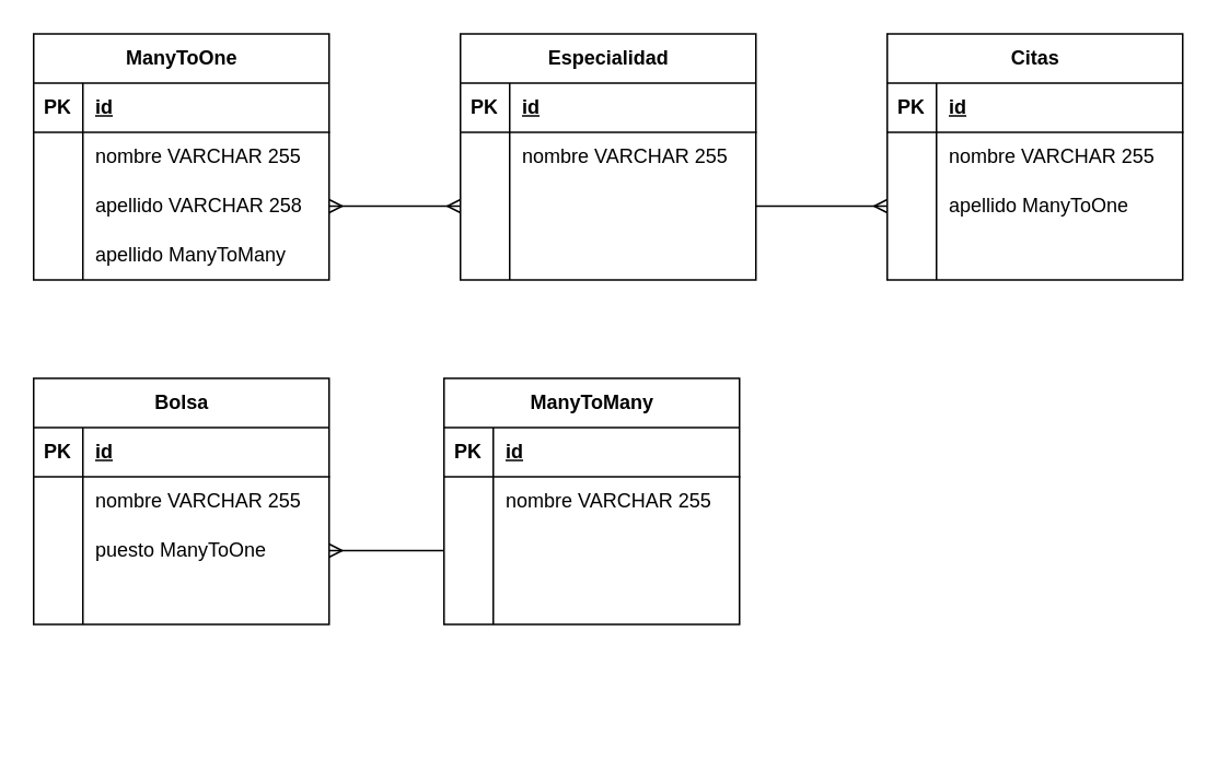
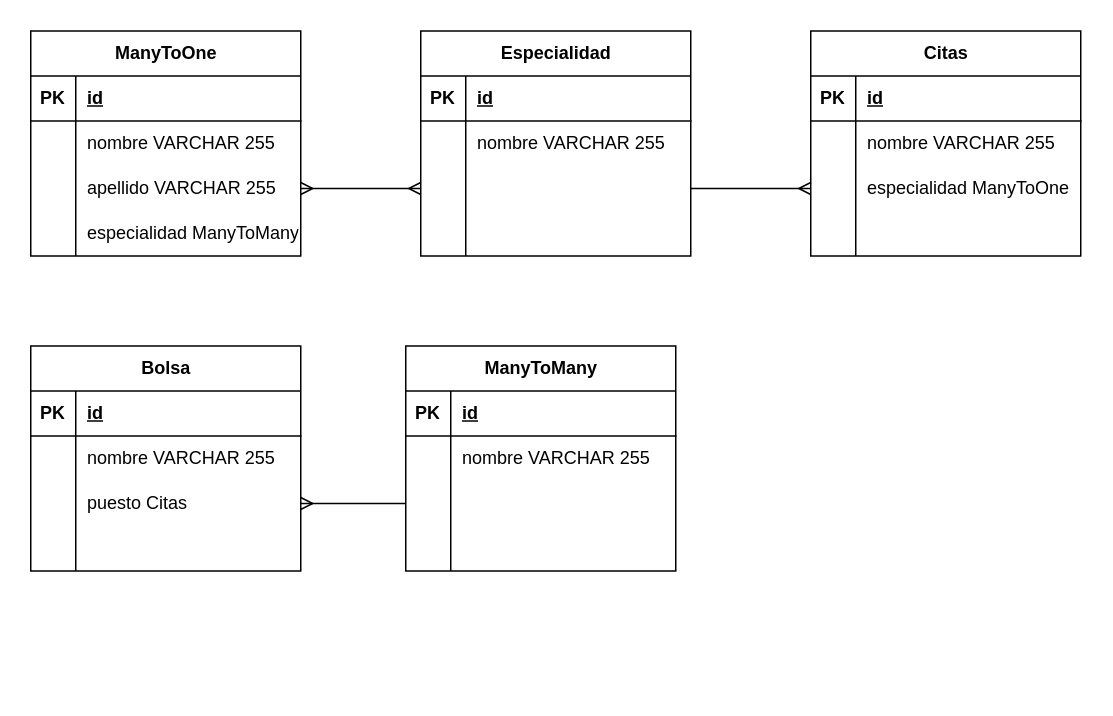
- <mxCell id="11" value="apellido VARCHAR 258" style="shape=partialRectangle;connectable=0;fillColor=none;top=0;left=0;bottom=0;right=0;align=left;spacingLeft=6;overflow=hidden;whiteSpace=wrap;html=1;" vertex="1" parent="9"><mxGeometry x="30" width="150" height="30" as="geometry"><mxRectangle width="150" height="30" as="alternateBounds" /></mxGeometry></mxCell>
+ <mxCell id="11" value="apellido VARCHAR 255" style="shape=partialRectangle;connectable=0;fillColor=none;top=0;left=0;bottom=0;right=0;align=left;spacingLeft=6;overflow=hidden;whiteSpace=wrap;html=1;" vertex="1" parent="9"><mxGeometry x="30" width="150" height="30" as="geometry"><mxRectangle width="150" height="30" as="alternateBounds" /></mxGeometry></mxCell>
- <mxCell id="24" value="apellido ManyToOne" style="shape=partialRectangle;connectable=0;fillColor=none;top=0;left=0;bottom=0;right=0;align=left;spacingLeft=6;overflow=hidden;whiteSpace=wrap;html=1;" vertex="1" parent="22"><mxGeometry x="30" width="150" height="30" as="geometry"><mxRectangle width="150" height="30" as="alternateBounds" /></mxGeometry></mxCell>
+ <mxCell id="24" value="especialidad ManyToOne" style="shape=partialRectangle;connectable=0;fillColor=none;top=0;left=0;bottom=0;right=0;align=left;spacingLeft=6;overflow=hidden;whiteSpace=wrap;html=1;" vertex="1" parent="22"><mxGeometry x="30" width="150" height="30" as="geometry"><mxRectangle width="150" height="30" as="alternateBounds" /></mxGeometry></mxCell>
- <mxCell id="14" value="apellido ManyToMany" style="shape=partialRectangle;connectable=0;fillColor=none;top=0;left=0;bottom=0;right=0;align=left;spacingLeft=6;overflow=hidden;whiteSpace=wrap;html=1;" vertex="1" parent="12"><mxGeometry x="30" width="150" height="30" as="geometry"><mxRectangle width="150" height="30" as="alternateBounds" /></mxGeometry></mxCell>
+ <mxCell id="14" value="especialidad ManyToMany" style="shape=partialRectangle;connectable=0;fillColor=none;top=0;left=0;bottom=0;right=0;align=left;spacingLeft=6;overflow=hidden;whiteSpace=wrap;html=1;" vertex="1" parent="12"><mxGeometry x="30" width="150" height="30" as="geometry"><mxRectangle width="150" height="30" as="alternateBounds" /></mxGeometry></mxCell>
- <mxCell id="50" value="puesto ManyToOne" style="shape=partialRectangle;connectable=0;fillColor=none;top=0;left=0;bottom=0;right=0;align=left;spacingLeft=6;overflow=hidden;whiteSpace=wrap;html=1;" vertex="1" parent="48"><mxGeometry x="30" width="150" height="30" as="geometry"><mxRectangle width="150" height="30" as="alternateBounds" /></mxGeometry></mxCell>
+ <mxCell id="50" value="puesto Citas" style="shape=partialRectangle;connectable=0;fillColor=none;top=0;left=0;bottom=0;right=0;align=left;spacingLeft=6;overflow=hidden;whiteSpace=wrap;html=1;" vertex="1" parent="48"><mxGeometry x="30" width="150" height="30" as="geometry"><mxRectangle width="150" height="30" as="alternateBounds" /></mxGeometry></mxCell>
